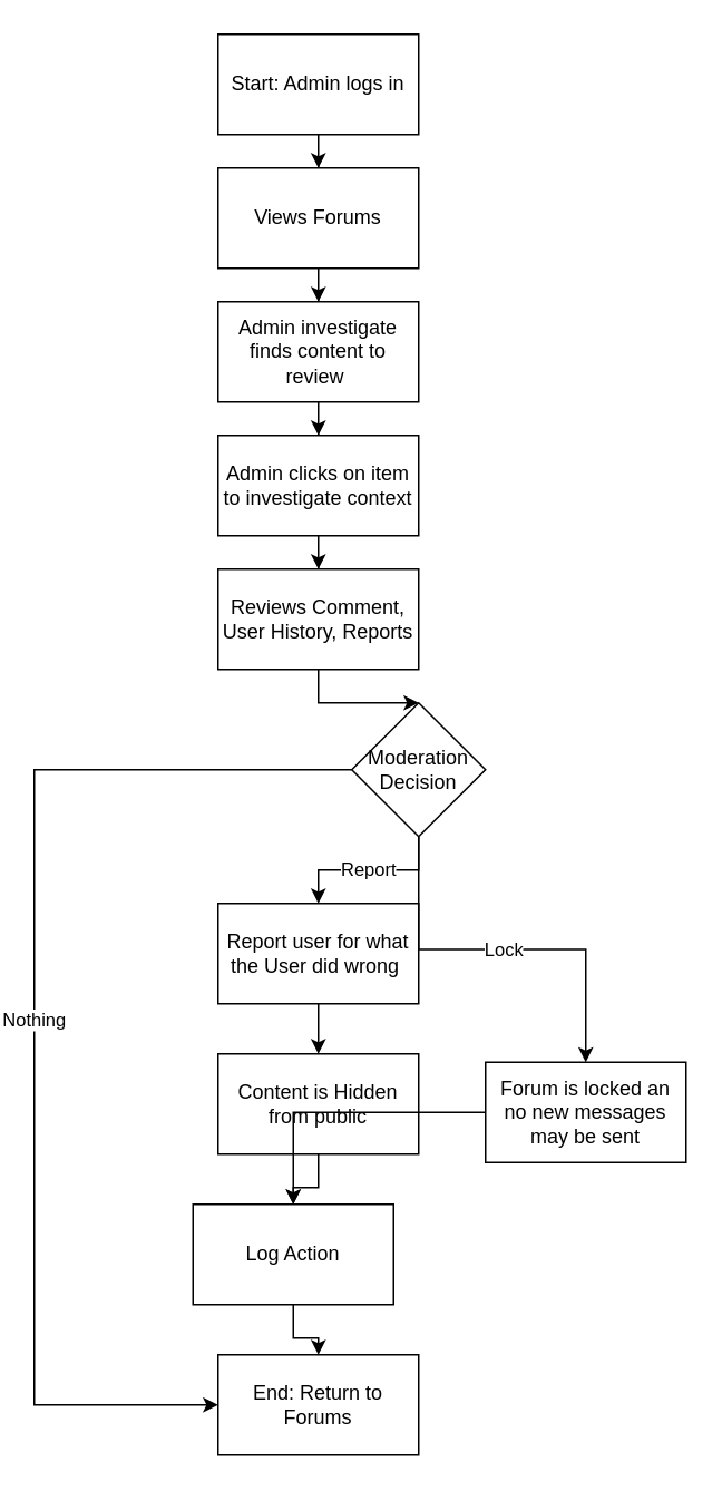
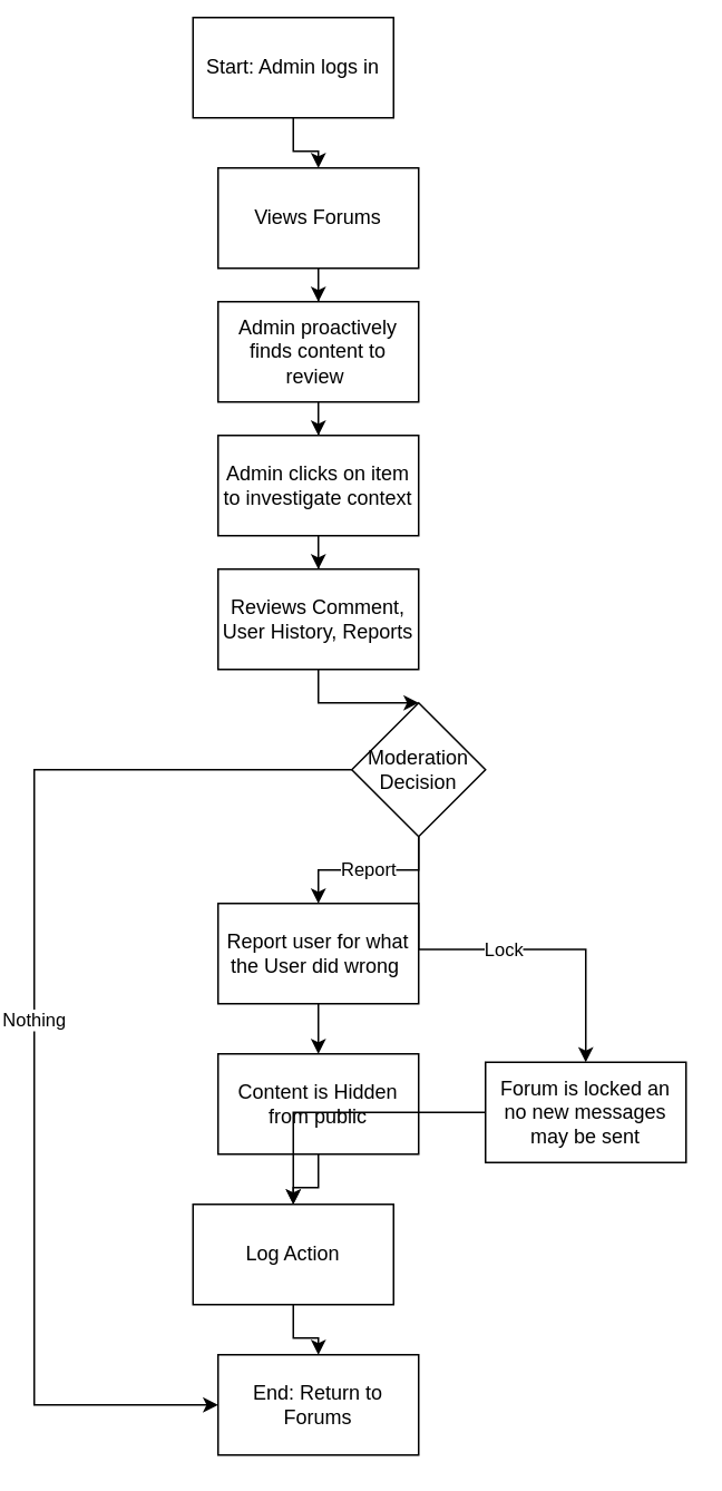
- <mxCell id="3" value="Start: Admin logs in" style="rounded=0;whiteSpace=wrap;html=1;" vertex="1" parent="1"><mxGeometry x="130" y="20" width="120" height="60" as="geometry" /></mxCell>
+ <mxCell id="3" value="Start: Admin logs in" style="rounded=0;whiteSpace=wrap;html=1;" vertex="1" parent="1"><mxGeometry x="115" y="10" width="120" height="60" as="geometry" /></mxCell>
- <mxCell id="7" value="Admin investigate finds content to review&amp;nbsp;" style="whiteSpace=wrap;html=1;rounded=0;" vertex="1" parent="1"><mxGeometry x="130" y="180" width="120" height="60" as="geometry" /></mxCell>
+ <mxCell id="7" value="Admin proactively finds content to review&amp;nbsp;" style="whiteSpace=wrap;html=1;rounded=0;" vertex="1" parent="1"><mxGeometry x="130" y="180" width="120" height="60" as="geometry" /></mxCell>
